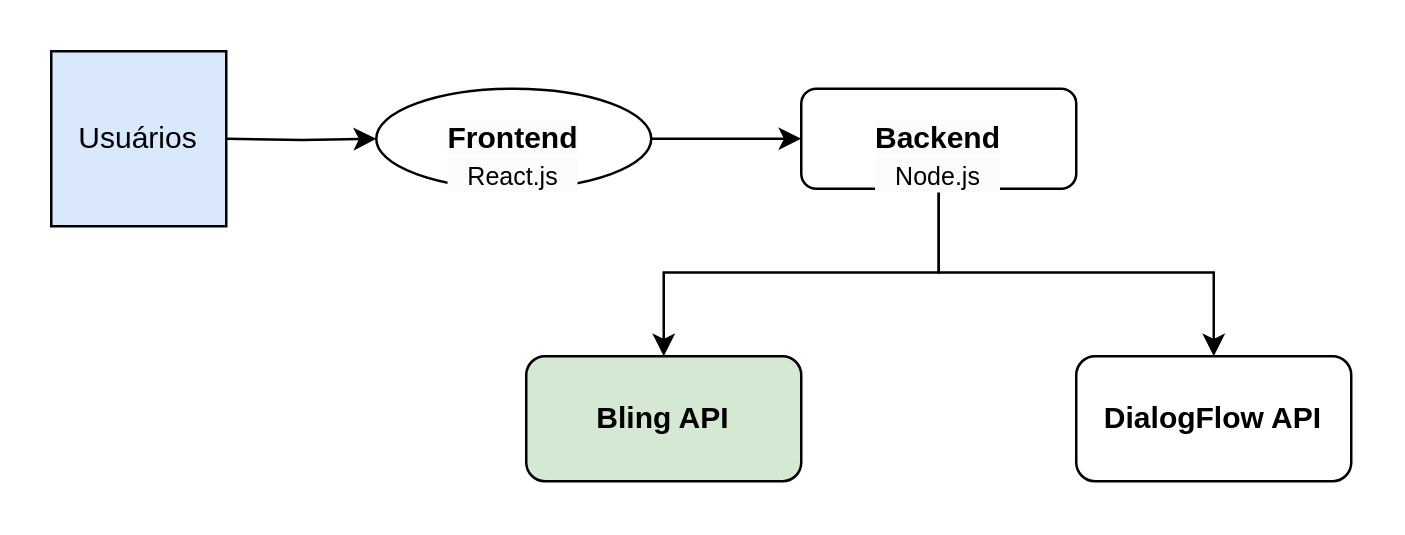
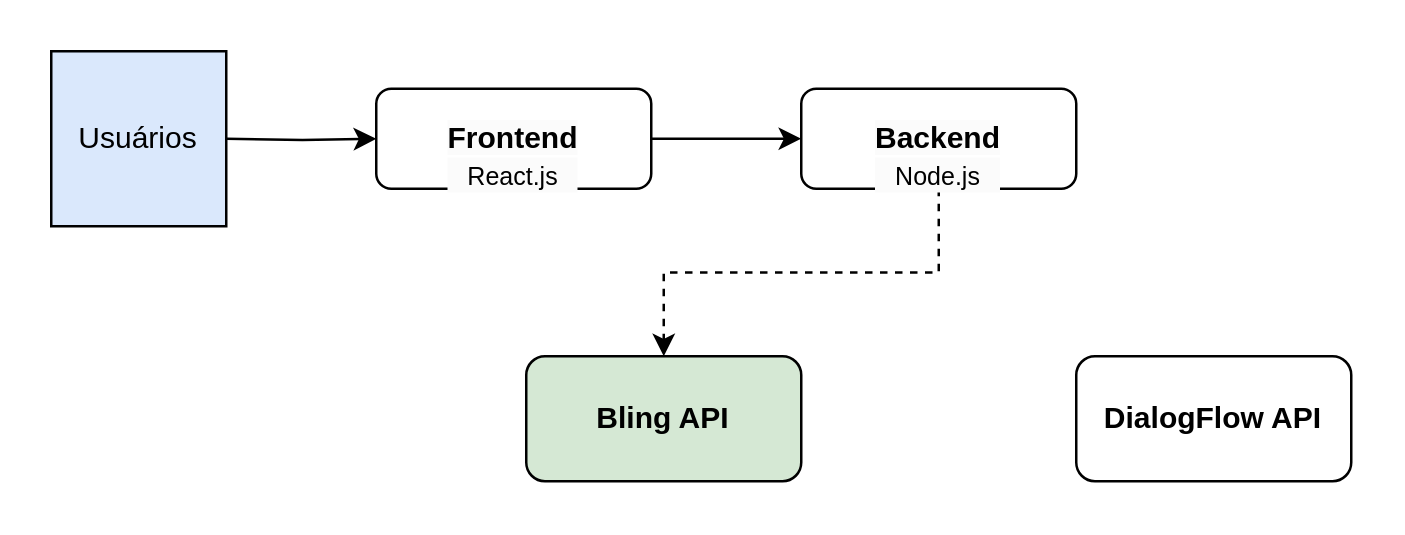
- <mxCell id="7" value="&lt;br&gt;&lt;b style=&quot;color: rgb(0, 0, 0); font-family: Helvetica; font-size: 12px; font-style: normal; font-variant-ligatures: normal; font-variant-caps: normal; letter-spacing: normal; orphans: 2; text-align: center; text-indent: 0px; text-transform: none; widows: 2; word-spacing: 0px; -webkit-text-stroke-width: 0px; white-space: normal; background-color: rgb(251, 251, 251); text-decoration-thickness: initial; text-decoration-style: initial; text-decoration-color: initial;&quot;&gt;Frontend&lt;/b&gt;&lt;div style=&quot;color: rgb(0, 0, 0); font-family: Helvetica; font-size: 12px; font-style: normal; font-variant-ligatures: normal; font-variant-caps: normal; font-weight: 400; letter-spacing: normal; orphans: 2; text-align: center; text-indent: 0px; text-transform: none; widows: 2; word-spacing: 0px; -webkit-text-stroke-width: 0px; white-space: normal; background-color: rgb(251, 251, 251); text-decoration-thickness: initial; text-decoration-style: initial; text-decoration-color: initial;&quot;&gt;&lt;font style=&quot;font-size: 10px;&quot;&gt;React.js&lt;/font&gt;&lt;/div&gt;" style="ellipse;whiteSpace=wrap;html=1;labelBackgroundColor=none;" vertex="1" parent="1"><mxGeometry x="150" y="35" width="110" height="40" as="geometry" /></mxCell>
+ <mxCell id="7" value="&lt;br&gt;&lt;b style=&quot;color: rgb(0, 0, 0); font-family: Helvetica; font-size: 12px; font-style: normal; font-variant-ligatures: normal; font-variant-caps: normal; letter-spacing: normal; orphans: 2; text-align: center; text-indent: 0px; text-transform: none; widows: 2; word-spacing: 0px; -webkit-text-stroke-width: 0px; white-space: normal; background-color: rgb(251, 251, 251); text-decoration-thickness: initial; text-decoration-style: initial; text-decoration-color: initial;&quot;&gt;Frontend&lt;/b&gt;&lt;div style=&quot;color: rgb(0, 0, 0); font-family: Helvetica; font-size: 12px; font-style: normal; font-variant-ligatures: normal; font-variant-caps: normal; font-weight: 400; letter-spacing: normal; orphans: 2; text-align: center; text-indent: 0px; text-transform: none; widows: 2; word-spacing: 0px; -webkit-text-stroke-width: 0px; white-space: normal; background-color: rgb(251, 251, 251); text-decoration-thickness: initial; text-decoration-style: initial; text-decoration-color: initial;&quot;&gt;&lt;font style=&quot;font-size: 10px;&quot;&gt;React.js&lt;/font&gt;&lt;/div&gt;" style="rounded=1;whiteSpace=wrap;html=1;labelBackgroundColor=none;" vertex="1" parent="1"><mxGeometry x="150" y="35" width="110" height="40" as="geometry" /></mxCell>
- <mxCell id="3" style="edgeStyle=orthogonalEdgeStyle;rounded=0;orthogonalLoop=1;jettySize=auto;html=1;entryX=0.5;entryY=0;entryDx=0;entryDy=0;labelBackgroundColor=none;fontColor=default;" edge="1" parent="1" source="5" target="9"><mxGeometry relative="1" as="geometry" /></mxCell>
+ <mxCell id="3" style="edgeStyle=orthogonalEdgeStyle;rounded=0;orthogonalLoop=1;jettySize=auto;html=1;entryX=0.5;entryY=0;entryDx=0;entryDy=0;labelBackgroundColor=none;fontColor=default;dashed=1;" edge="1" parent="1" source="5" target="9"><mxGeometry relative="1" as="geometry" /></mxCell>
- <mxCell id="4" value="" style="edgeStyle=orthogonalEdgeStyle;rounded=0;orthogonalLoop=1;jettySize=auto;html=1;labelBackgroundColor=none;fontColor=default;" edge="1" parent="1" source="5" target="10"><mxGeometry relative="1" as="geometry" /></mxCell>
